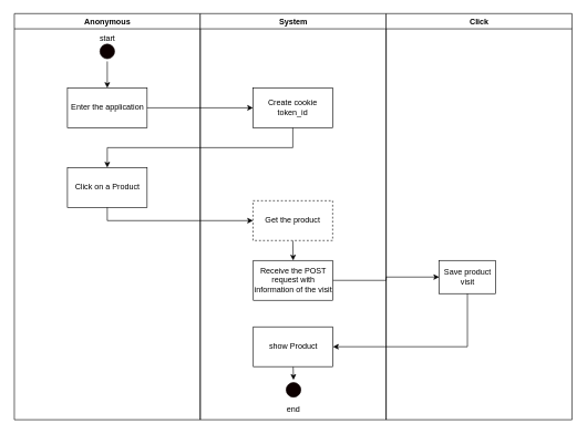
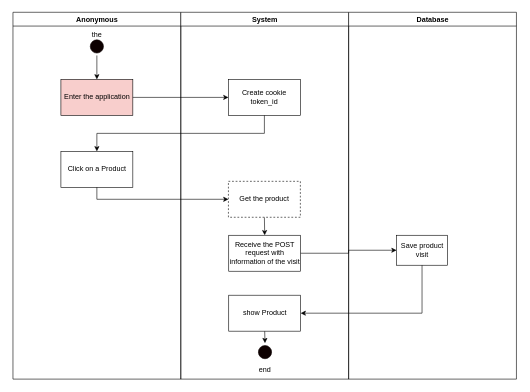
- <mxCell id="17" value="Click" style="swimlane;whiteSpace=wrap" vertex="1" parent="1"><mxGeometry x="580.5" y="20" width="280" height="612" as="geometry" /></mxCell>
+ <mxCell id="17" value="Database" style="swimlane;whiteSpace=wrap" vertex="1" parent="1"><mxGeometry x="580.5" y="20" width="280" height="612" as="geometry" /></mxCell>
- <mxCell id="5" value="start" style="text;html=1;strokeColor=none;fillColor=none;align=center;verticalAlign=middle;whiteSpace=wrap;rounded=0;" vertex="1" parent="2"><mxGeometry x="110" y="22" width="60" height="30" as="geometry" /></mxCell>
+ <mxCell id="5" value="the" style="text;html=1;strokeColor=none;fillColor=none;align=center;verticalAlign=middle;whiteSpace=wrap;rounded=0;" vertex="1" parent="2"><mxGeometry x="110" y="22" width="60" height="30" as="geometry" /></mxCell>
- <mxCell id="6" value="Enter the application" style="rounded=0;whiteSpace=wrap;html=1;" vertex="1" parent="2"><mxGeometry x="80" y="112" width="120" height="60" as="geometry" /></mxCell>
+ <mxCell id="6" value="Enter the application" style="rounded=0;whiteSpace=wrap;html=1;fillColor=#f8cecc;" vertex="1" parent="2"><mxGeometry x="80" y="112" width="120" height="60" as="geometry" /></mxCell>
